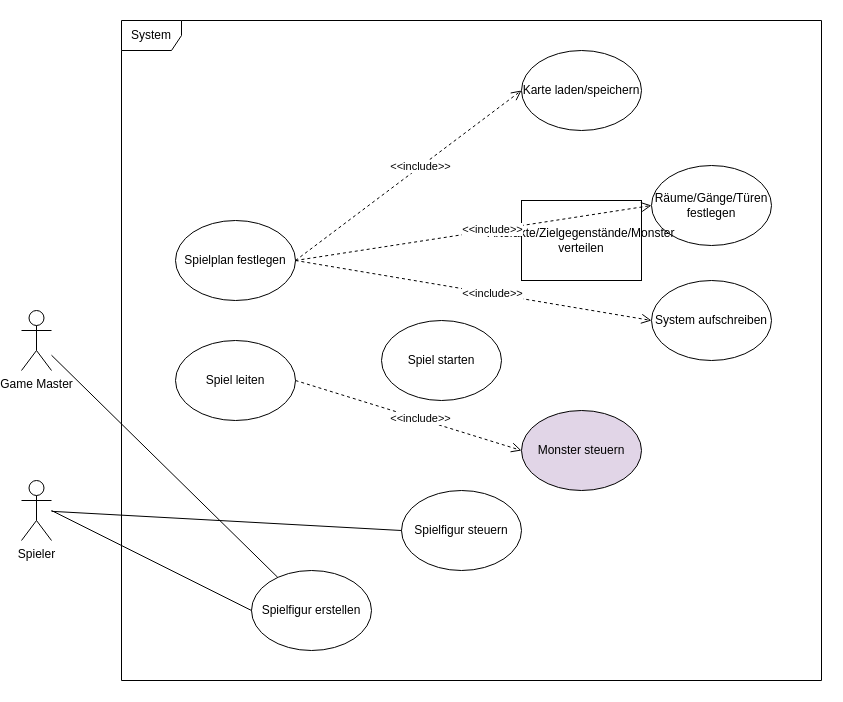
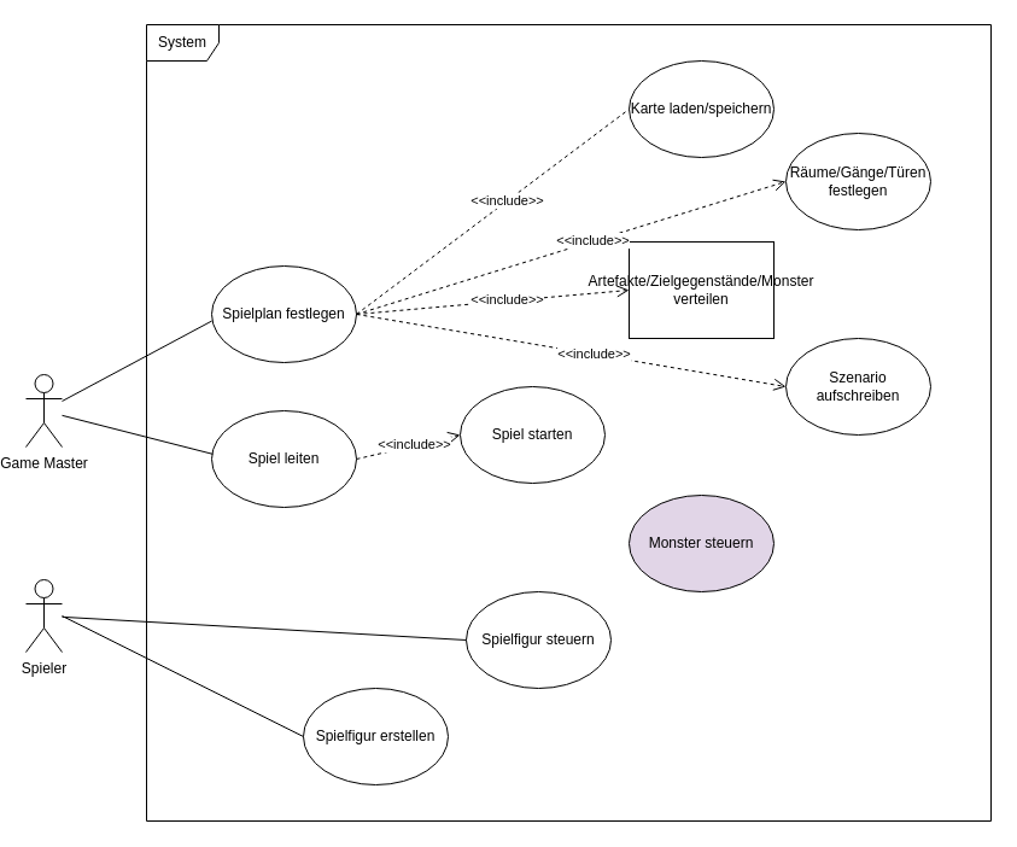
- <mxCell id="18" value="" style="html=1;verticalAlign=bottom;endArrow=open;dashed=1;endSize=8;rounded=0;exitX=1;exitY=0.5;exitDx=0;exitDy=0;entryX=0;entryY=0.5;entryDx=0;entryDy=0;" edge="1" parent="1" source="5" target="17"><mxGeometry x="0.072" y="1" relative="1" as="geometry"><mxPoint x="304" y="270" as="sourcePoint" /><mxPoint x="540" y="160" as="targetPoint" /><mxPoint as="offset" /></mxGeometry></mxCell>
+ <mxCell id="18" value="" style="html=1;verticalAlign=bottom;endArrow=none;dashed=1;endSize=8;rounded=0;exitX=1;exitY=0.5;exitDx=0;exitDy=0;entryX=0;entryY=0.5;entryDx=0;entryDy=0;" edge="1" parent="1" source="5" target="17"><mxGeometry x="0.072" y="1" relative="1" as="geometry"><mxPoint x="304" y="270" as="sourcePoint" /><mxPoint x="540" y="160" as="targetPoint" /><mxPoint as="offset" /></mxGeometry></mxCell>
- <mxCell id="8" value="Räume/Gänge/Türen festlegen" style="ellipse;whiteSpace=wrap;html=1;" vertex="1" parent="1"><mxGeometry x="650" y="165" width="120" height="80" as="geometry" /></mxCell>
+ <mxCell id="8" value="Räume/Gänge/Türen festlegen" style="ellipse;whiteSpace=wrap;html=1;" vertex="1" parent="1"><mxGeometry x="650" y="110" width="120" height="80" as="geometry" /></mxCell>
+ <mxCell id="13" value="" style="html=1;verticalAlign=bottom;endArrow=open;dashed=1;endSize=8;rounded=0;exitX=1;exitY=0.5;exitDx=0;exitDy=0;entryX=0;entryY=0.5;entryDx=0;entryDy=0;" edge="1" parent="1" source="5" target="9"><mxGeometry x="0.072" y="1" relative="1" as="geometry"><mxPoint x="304" y="270" as="sourcePoint" /><mxPoint x="540" y="160" as="targetPoint" /><mxPoint as="offset" /></mxGeometry></mxCell>
+ <mxCell id="14" value="&amp;lt;&amp;lt;include&amp;gt;&amp;gt;" style="edgeLabel;html=1;align=center;verticalAlign=middle;resizable=0;points=[];" vertex="1" connectable="0" parent="13"><mxGeometry x="0.103" y="1" relative="1" as="geometry"><mxPoint as="offset" /></mxGeometry></mxCell>
+ <mxCell id="28" value="" style="endArrow=none;html=1;rounded=0;entryX=0.001;entryY=0.569;entryDx=0;entryDy=0;entryPerimeter=0;" edge="1" parent="1" source="3" target="5"><mxGeometry width="50" height="50" relative="1" as="geometry"><mxPoint x="70" y="300" as="sourcePoint" /><mxPoint x="120" y="250" as="targetPoint" /></mxGeometry></mxCell>
- <mxCell id="10" value="System aufschreiben" style="ellipse;whiteSpace=wrap;html=1;" vertex="1" parent="1"><mxGeometry x="650" y="280" width="120" height="80" as="geometry" /></mxCell>
+ <mxCell id="10" value="Szenario aufschreiben" style="ellipse;whiteSpace=wrap;html=1;" vertex="1" parent="1"><mxGeometry x="650" y="280" width="120" height="80" as="geometry" /></mxCell>
+ <mxCell id="22" value="" style="html=1;verticalAlign=bottom;endArrow=open;dashed=1;endSize=8;rounded=0;exitX=1;exitY=0.5;exitDx=0;exitDy=0;entryX=0;entryY=0.5;entryDx=0;entryDy=0;" edge="1" parent="1" source="6" target="20"><mxGeometry x="0.072" y="1" relative="1" as="geometry"><mxPoint x="314" y="280" as="sourcePoint" /><mxPoint x="550" y="170" as="targetPoint" /><mxPoint as="offset" /></mxGeometry></mxCell>
+ <mxCell id="23" value="&amp;lt;&amp;lt;include&amp;gt;&amp;gt;" style="edgeLabel;html=1;align=center;verticalAlign=middle;resizable=0;points=[];" vertex="1" connectable="0" parent="22"><mxGeometry x="0.103" y="1" relative="1" as="geometry"><mxPoint as="offset" /></mxGeometry></mxCell>
- <mxCell id="24" value="" style="html=1;verticalAlign=bottom;endArrow=open;dashed=1;endSize=8;rounded=0;exitX=1;exitY=0.5;exitDx=0;exitDy=0;entryX=0;entryY=0.5;entryDx=0;entryDy=0;" edge="1" parent="1" source="6" target="21"><mxGeometry x="0.072" y="1" relative="1" as="geometry"><mxPoint x="324" y="290" as="sourcePoint" /><mxPoint x="560" y="180" as="targetPoint" /><mxPoint as="offset" /></mxGeometry></mxCell>
- <mxCell id="25" value="&amp;lt;&amp;lt;include&amp;gt;&amp;gt;" style="edgeLabel;html=1;align=center;verticalAlign=middle;resizable=0;points=[];" vertex="1" connectable="0" parent="24"><mxGeometry x="0.103" y="1" relative="1" as="geometry"><mxPoint as="offset" /></mxGeometry></mxCell>
- <mxCell id="27" value="" style="endArrow=none;html=1;rounded=0;" edge="1" parent="1" source="3" target="29"><mxGeometry width="50" height="50" relative="1" as="geometry"><mxPoint x="100" y="470" as="sourcePoint" /><mxPoint x="150" y="420" as="targetPoint" /></mxGeometry></mxCell>
+ <mxCell id="27" value="" style="endArrow=none;html=1;rounded=0;entryX=0.007;entryY=0.448;entryDx=0;entryDy=0;entryPerimeter=0;" edge="1" parent="1" source="3" target="6"><mxGeometry width="50" height="50" relative="1" as="geometry"><mxPoint x="100" y="470" as="sourcePoint" /><mxPoint x="150" y="420" as="targetPoint" /></mxGeometry></mxCell>
- <mxCell id="7" value="Spielfigur steuern" style="ellipse;whiteSpace=wrap;html=1;" vertex="1" parent="1"><mxGeometry x="400" y="490" width="120" height="80" as="geometry" /></mxCell>
+ <mxCell id="7" value="Spielfigur steuern" style="ellipse;whiteSpace=wrap;html=1;" vertex="1" parent="1"><mxGeometry x="385" y="490" width="120" height="80" as="geometry" /></mxCell>
